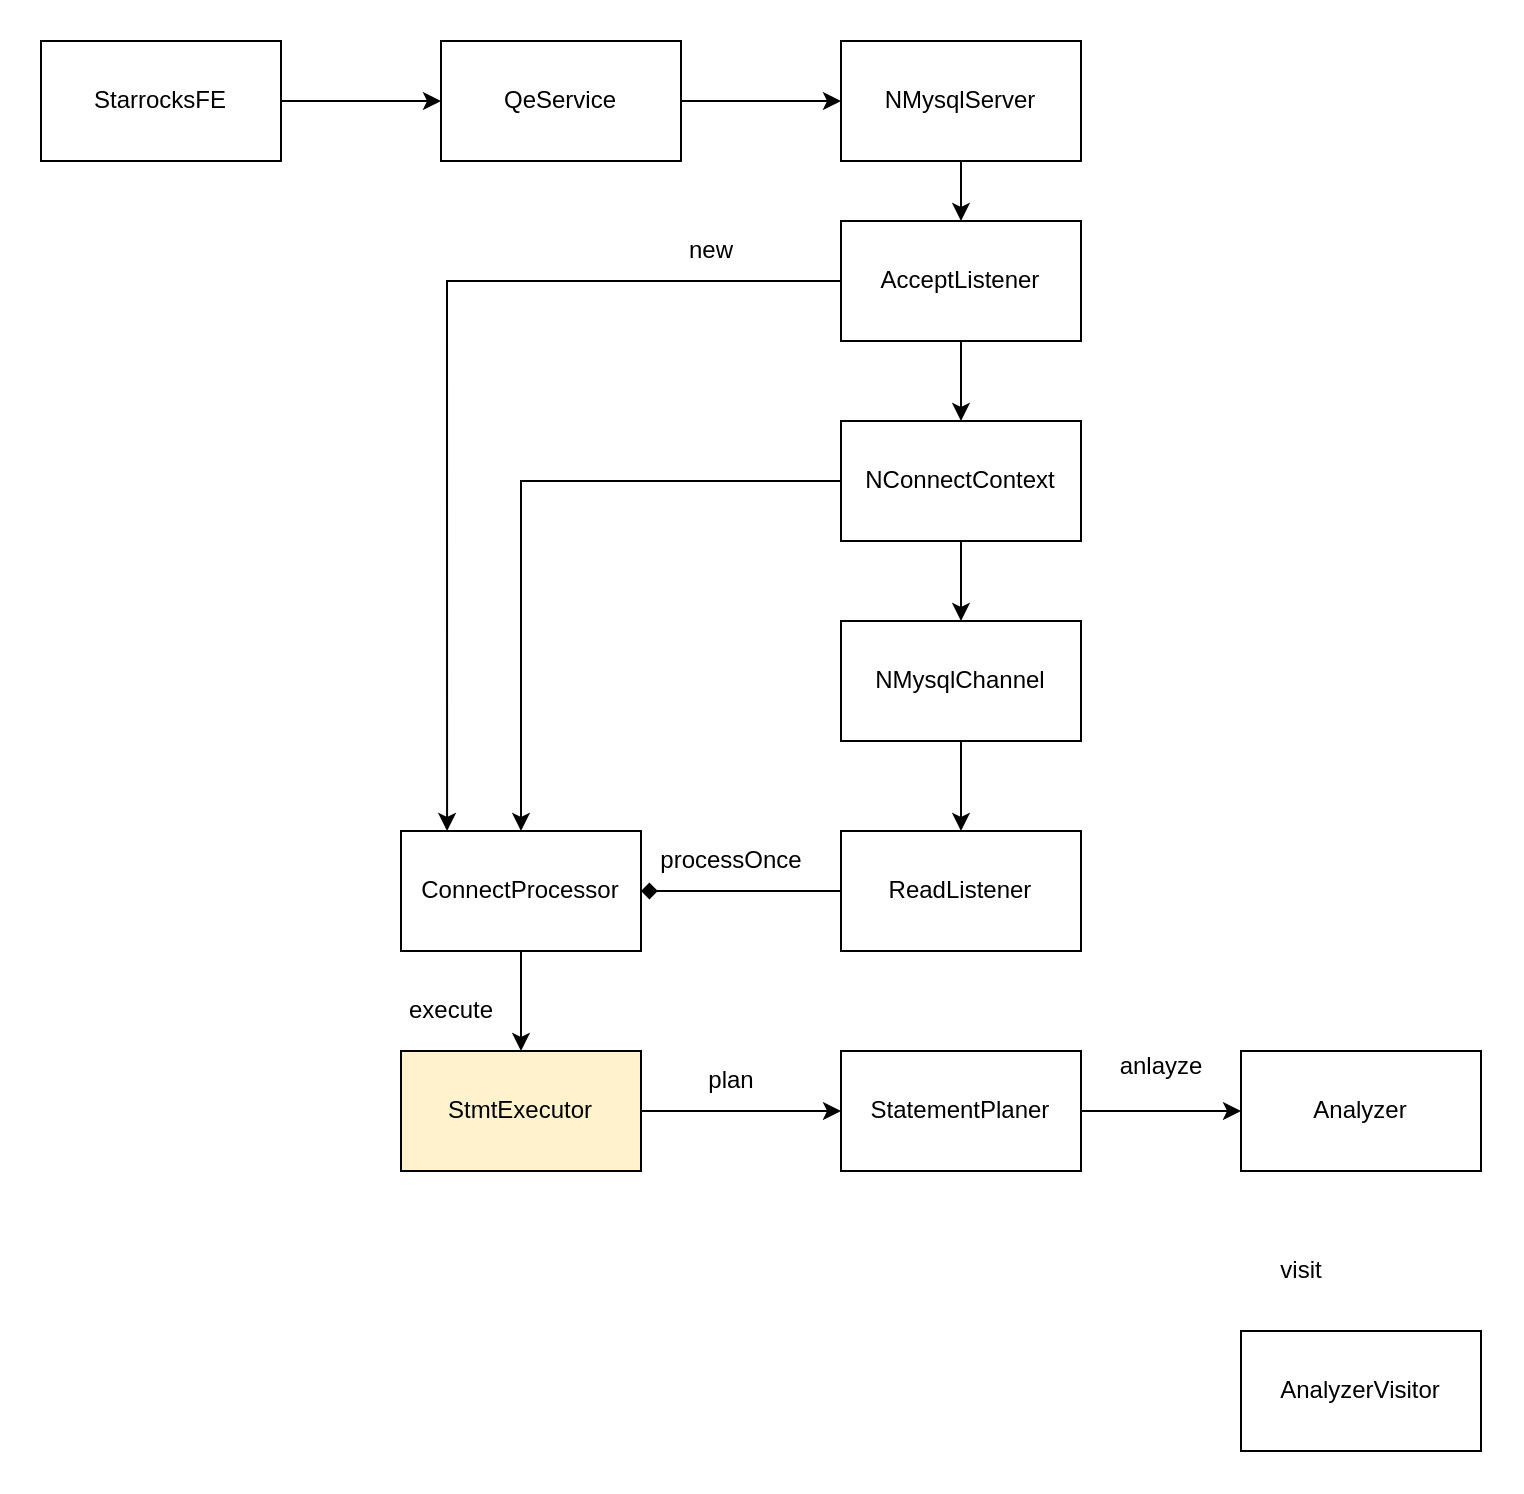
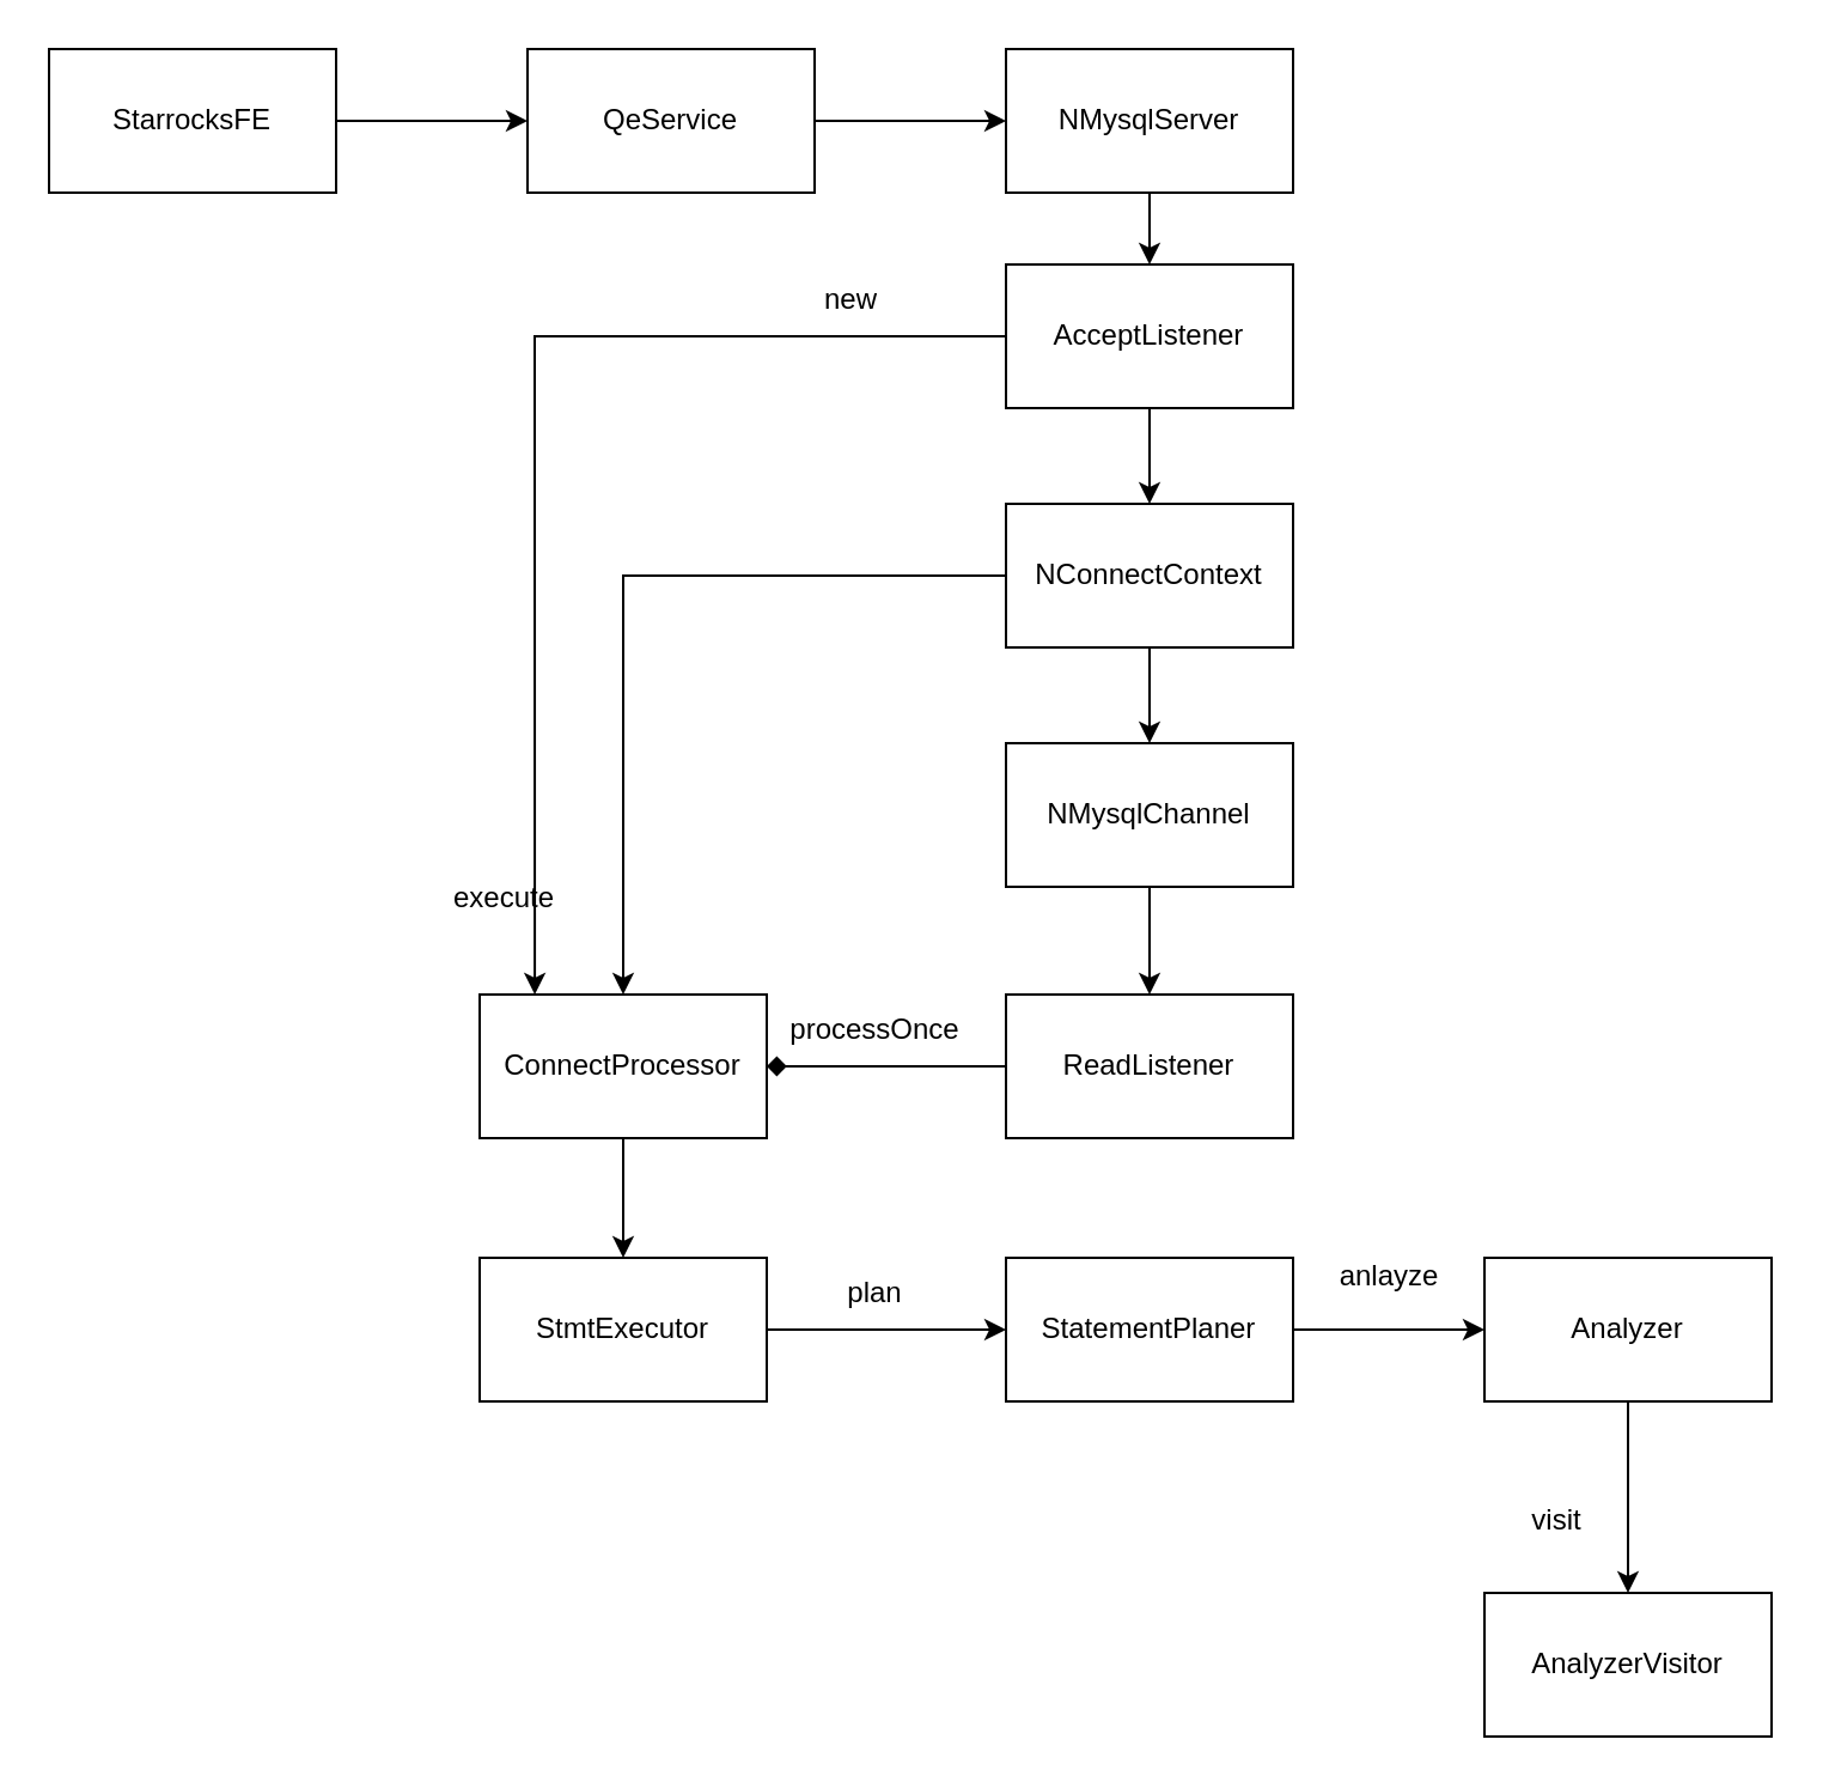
- <mxCell id="9" value="execute" style="text;html=1;align=center;verticalAlign=middle;resizable=0;points=[];autosize=1;strokeColor=none;fillColor=none;" vertex="1" parent="1"><mxGeometry x="190" y="490" width="70" height="30" as="geometry" /></mxCell>
+ <mxCell id="9" value="execute" style="text;html=1;align=center;verticalAlign=middle;resizable=0;points=[];autosize=1;strokeColor=none;fillColor=none;" vertex="1" parent="1"><mxGeometry x="175" y="360" width="70" height="30" as="geometry" /></mxCell>
- <mxCell id="3" value="StmtExecutor" style="rounded=0;whiteSpace=wrap;html=1;fillColor=#fff2cc;" vertex="1" parent="1"><mxGeometry x="200" y="525" width="120" height="60" as="geometry" /></mxCell>
+ <mxCell id="3" value="StmtExecutor" style="rounded=0;whiteSpace=wrap;html=1;" vertex="1" parent="1"><mxGeometry x="200" y="525" width="120" height="60" as="geometry" /></mxCell>
+ <mxCell id="28" value="" style="edgeStyle=orthogonalEdgeStyle;rounded=0;orthogonalLoop=1;jettySize=auto;html=1;" edge="1" parent="1" source="29" target="31"><mxGeometry relative="1" as="geometry" /></mxCell>
